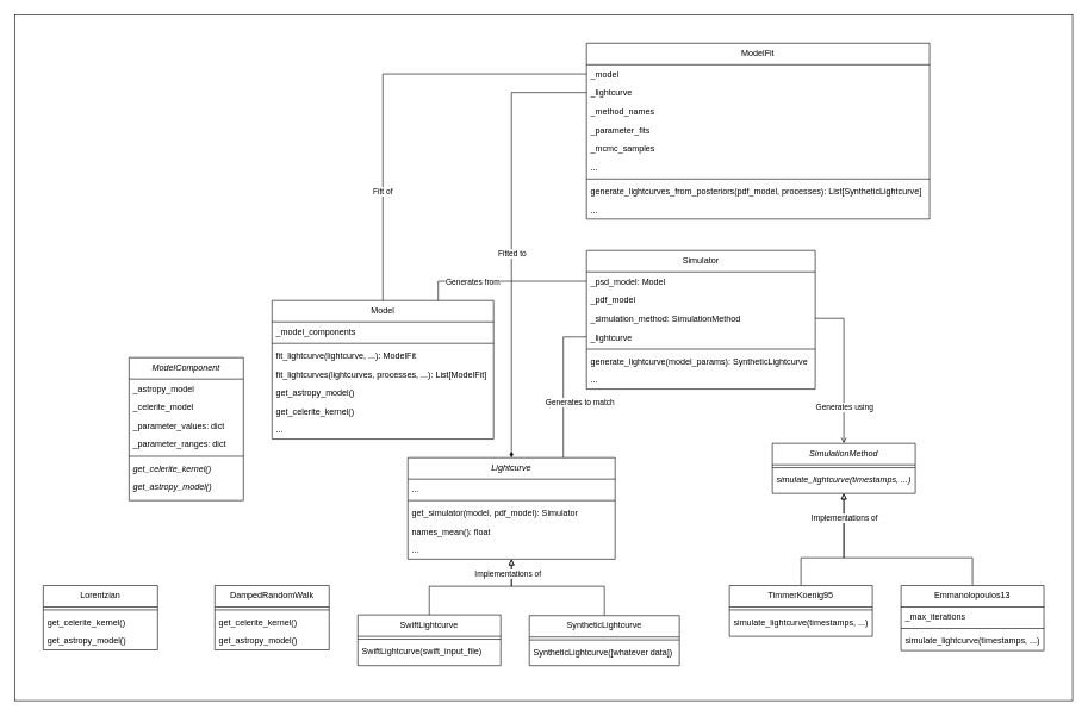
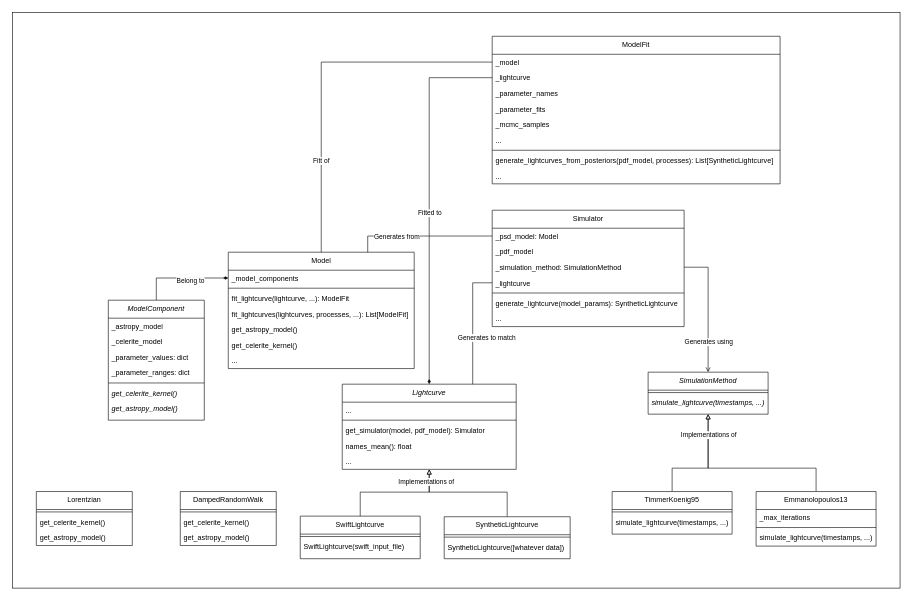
- <mxCell id="24" value="_method_names" style="text;align=left;verticalAlign=top;spacingLeft=4;spacingRight=4;overflow=hidden;rotatable=0;points=[[0,0.5],[1,0.5]];portConstraint=eastwest;rounded=0;shadow=0;html=0;" parent="21" vertex="1"><mxGeometry y="82" width="480" height="26" as="geometry" /></mxCell>
+ <mxCell id="24" value="_parameter_names" style="text;align=left;verticalAlign=top;spacingLeft=4;spacingRight=4;overflow=hidden;rotatable=0;points=[[0,0.5],[1,0.5]];portConstraint=eastwest;rounded=0;shadow=0;html=0;" parent="21" vertex="1"><mxGeometry y="82" width="480" height="26" as="geometry" /></mxCell>
+ <mxCell id="11" style="edgeStyle=orthogonalEdgeStyle;rounded=0;orthogonalLoop=1;jettySize=auto;html=1;endArrow=diamondThin;endFill=1;exitX=0.5;exitY=0;exitDx=0;exitDy=0;entryX=0;entryY=0.5;entryDx=0;entryDy=0;" parent="1" source="13" target="4" edge="1"><mxGeometry relative="1" as="geometry" /></mxCell>
+ <mxCell id="12" value="Belong to" style="edgeLabel;html=1;align=center;verticalAlign=middle;resizable=0;points=[];" parent="11" vertex="1" connectable="0"><mxGeometry x="0.185" y="-4" relative="1" as="geometry"><mxPoint as="offset" /></mxGeometry></mxCell>
